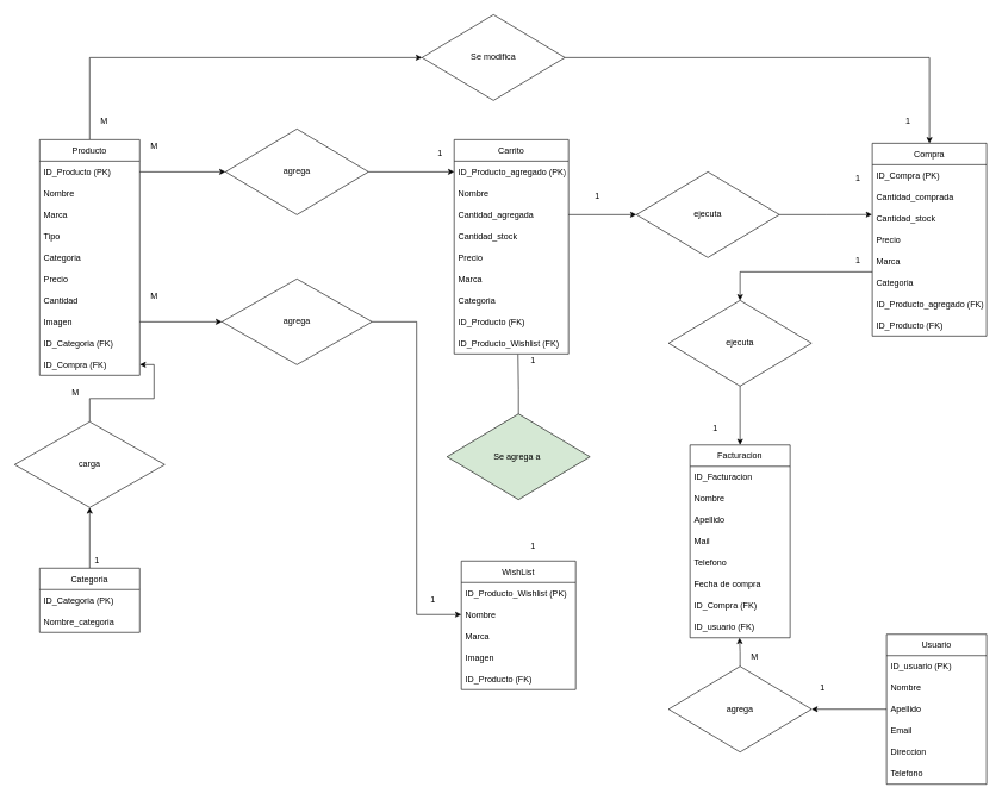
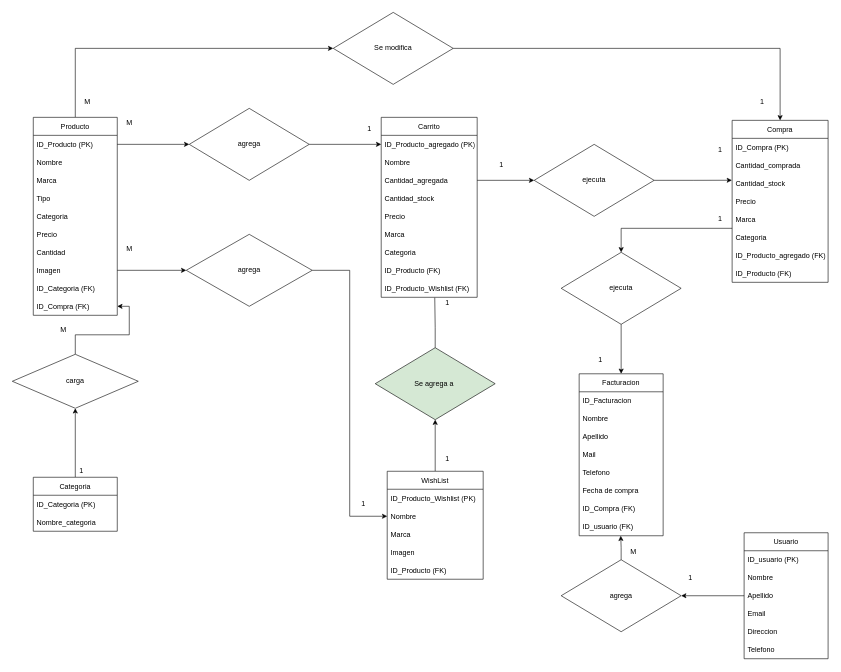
- <mxCell id="94" value="Se modifica" style="rhombus;whiteSpace=wrap;html=1;" parent="1" vertex="1"><mxGeometry x="590" y="20" width="200" height="120" as="geometry" /></mxCell>
+ <mxCell id="94" value="Se modifica" style="rhombus;whiteSpace=wrap;html=1;" parent="1" vertex="1"><mxGeometry x="555" y="20" width="200" height="120" as="geometry" /></mxCell>
- <mxCell id="75" value="carga" style="rhombus;whiteSpace=wrap;html=1;" parent="1" vertex="1"><mxGeometry x="20" y="590" width="210" height="120" as="geometry" /></mxCell>
+ <mxCell id="75" value="carga" style="rhombus;whiteSpace=wrap;html=1;" parent="1" vertex="1"><mxGeometry x="20" y="590" width="210" height="90" as="geometry" /></mxCell>
+ <mxCell id="26" style="edgeStyle=orthogonalEdgeStyle;rounded=0;orthogonalLoop=1;jettySize=auto;html=1;exitX=0.5;exitY=0;exitDx=0;exitDy=0;entryX=0.5;entryY=1;entryDx=0;entryDy=0;" parent="1" source="27" target="37" edge="1"><mxGeometry relative="1" as="geometry"><mxPoint x="715" y="675" as="targetPoint" /></mxGeometry></mxCell>
